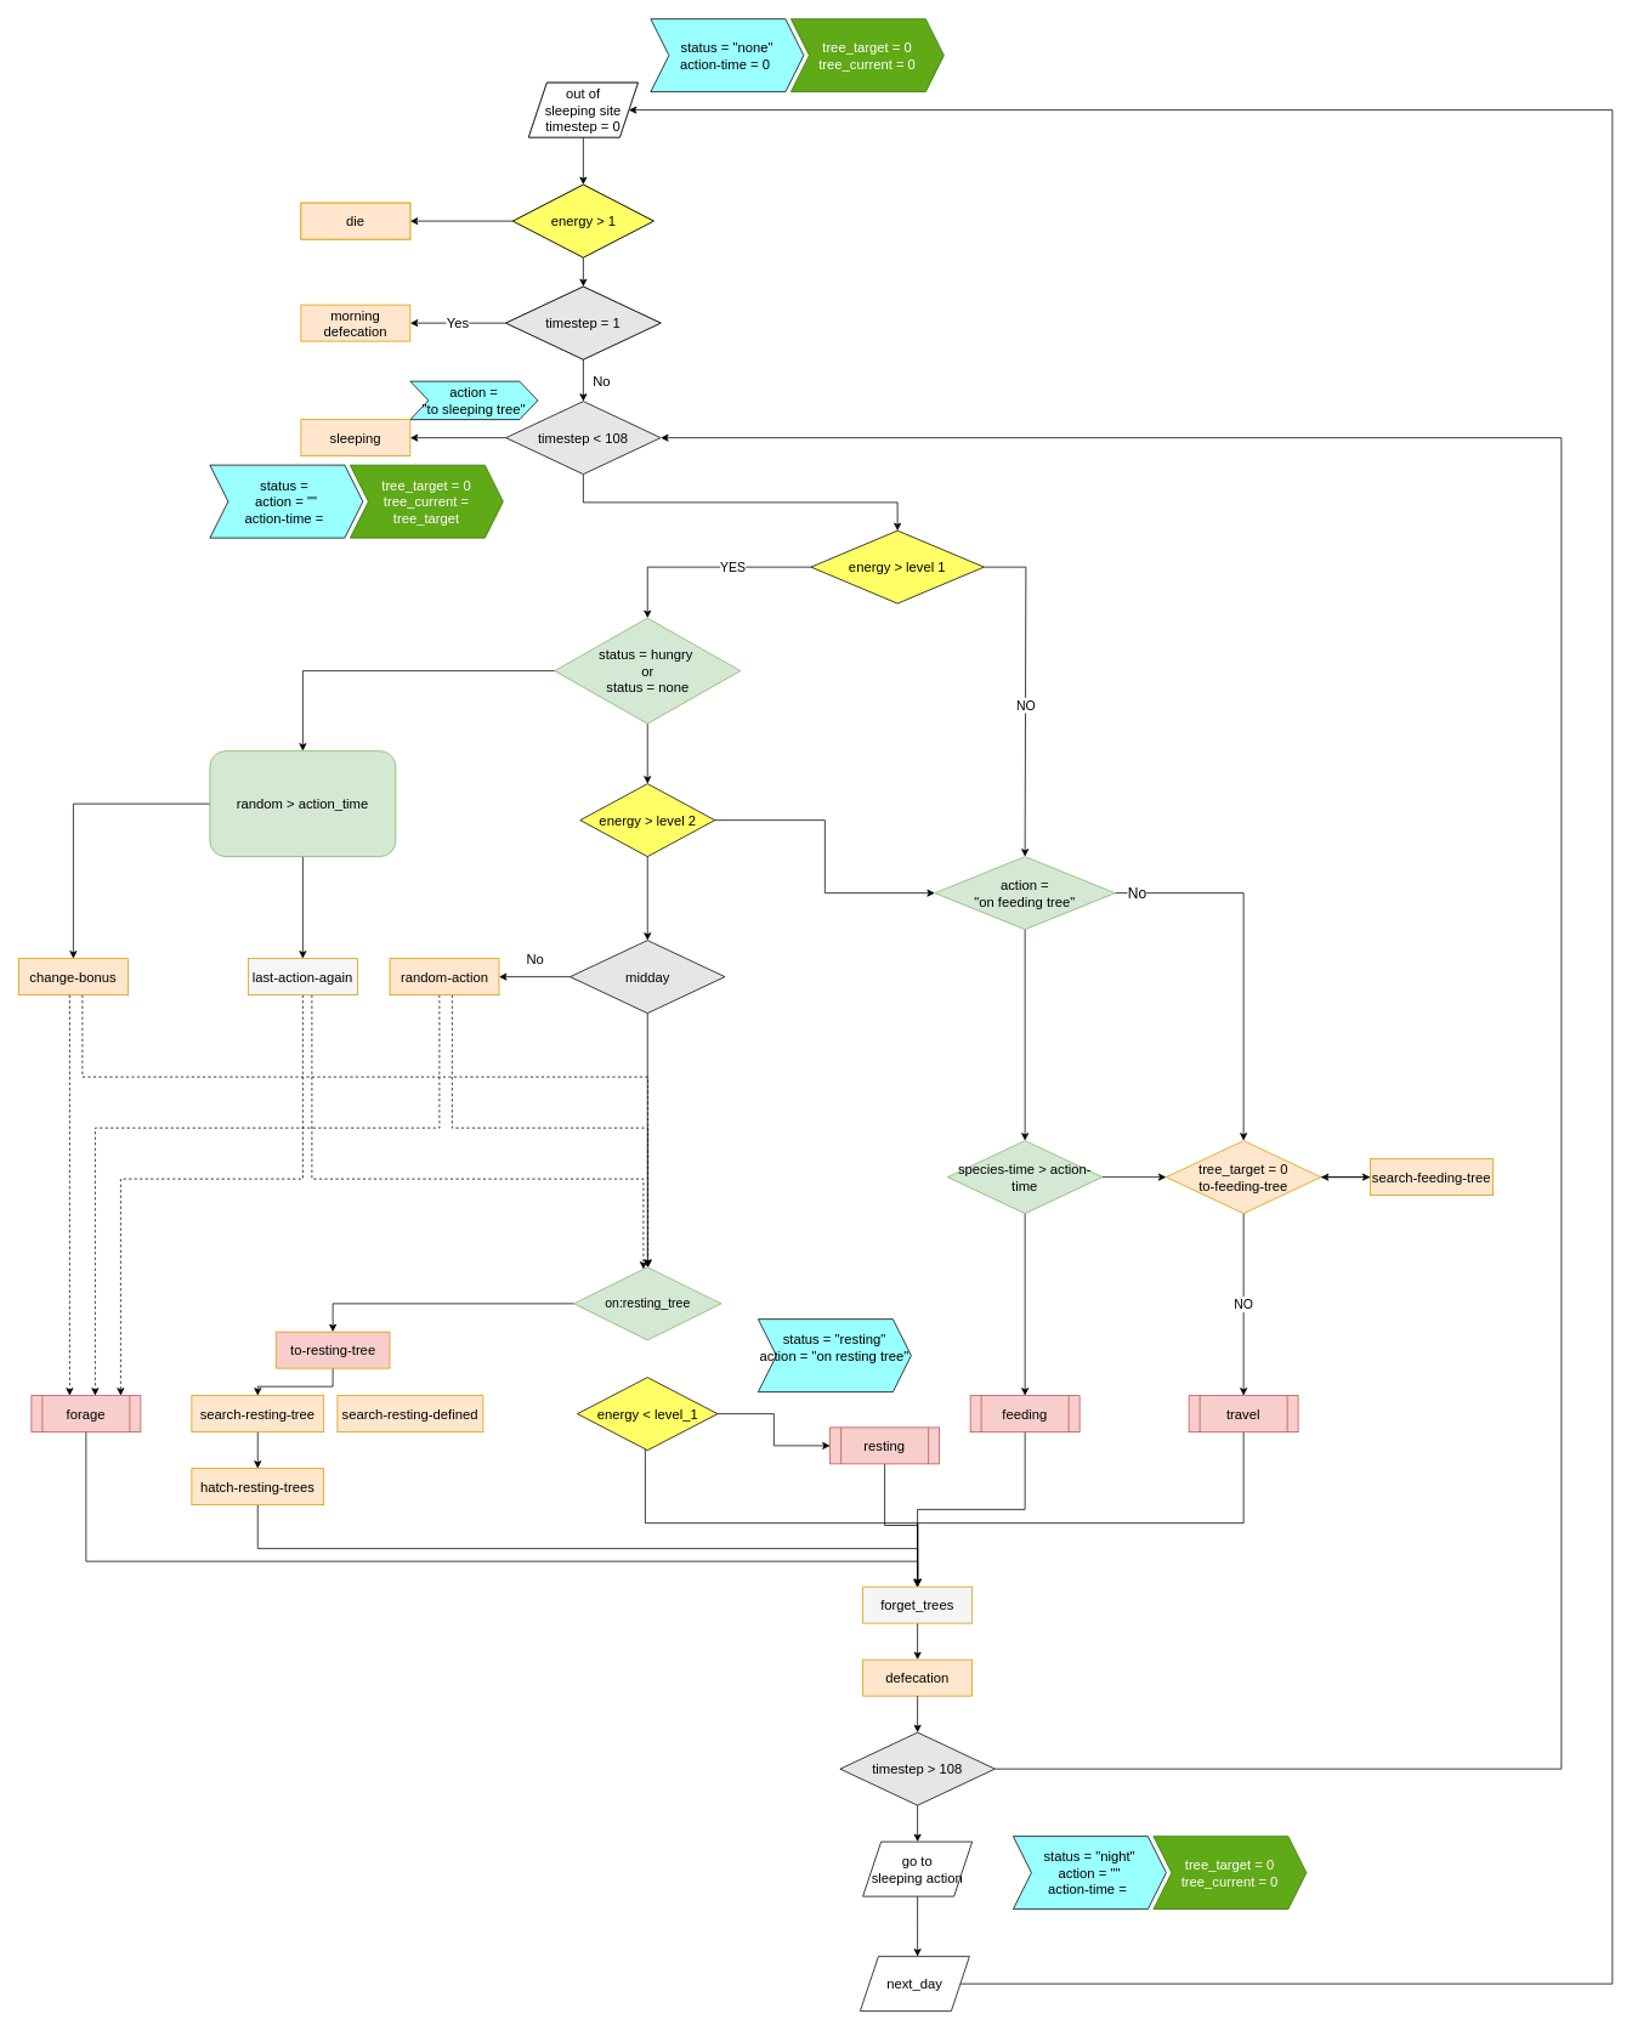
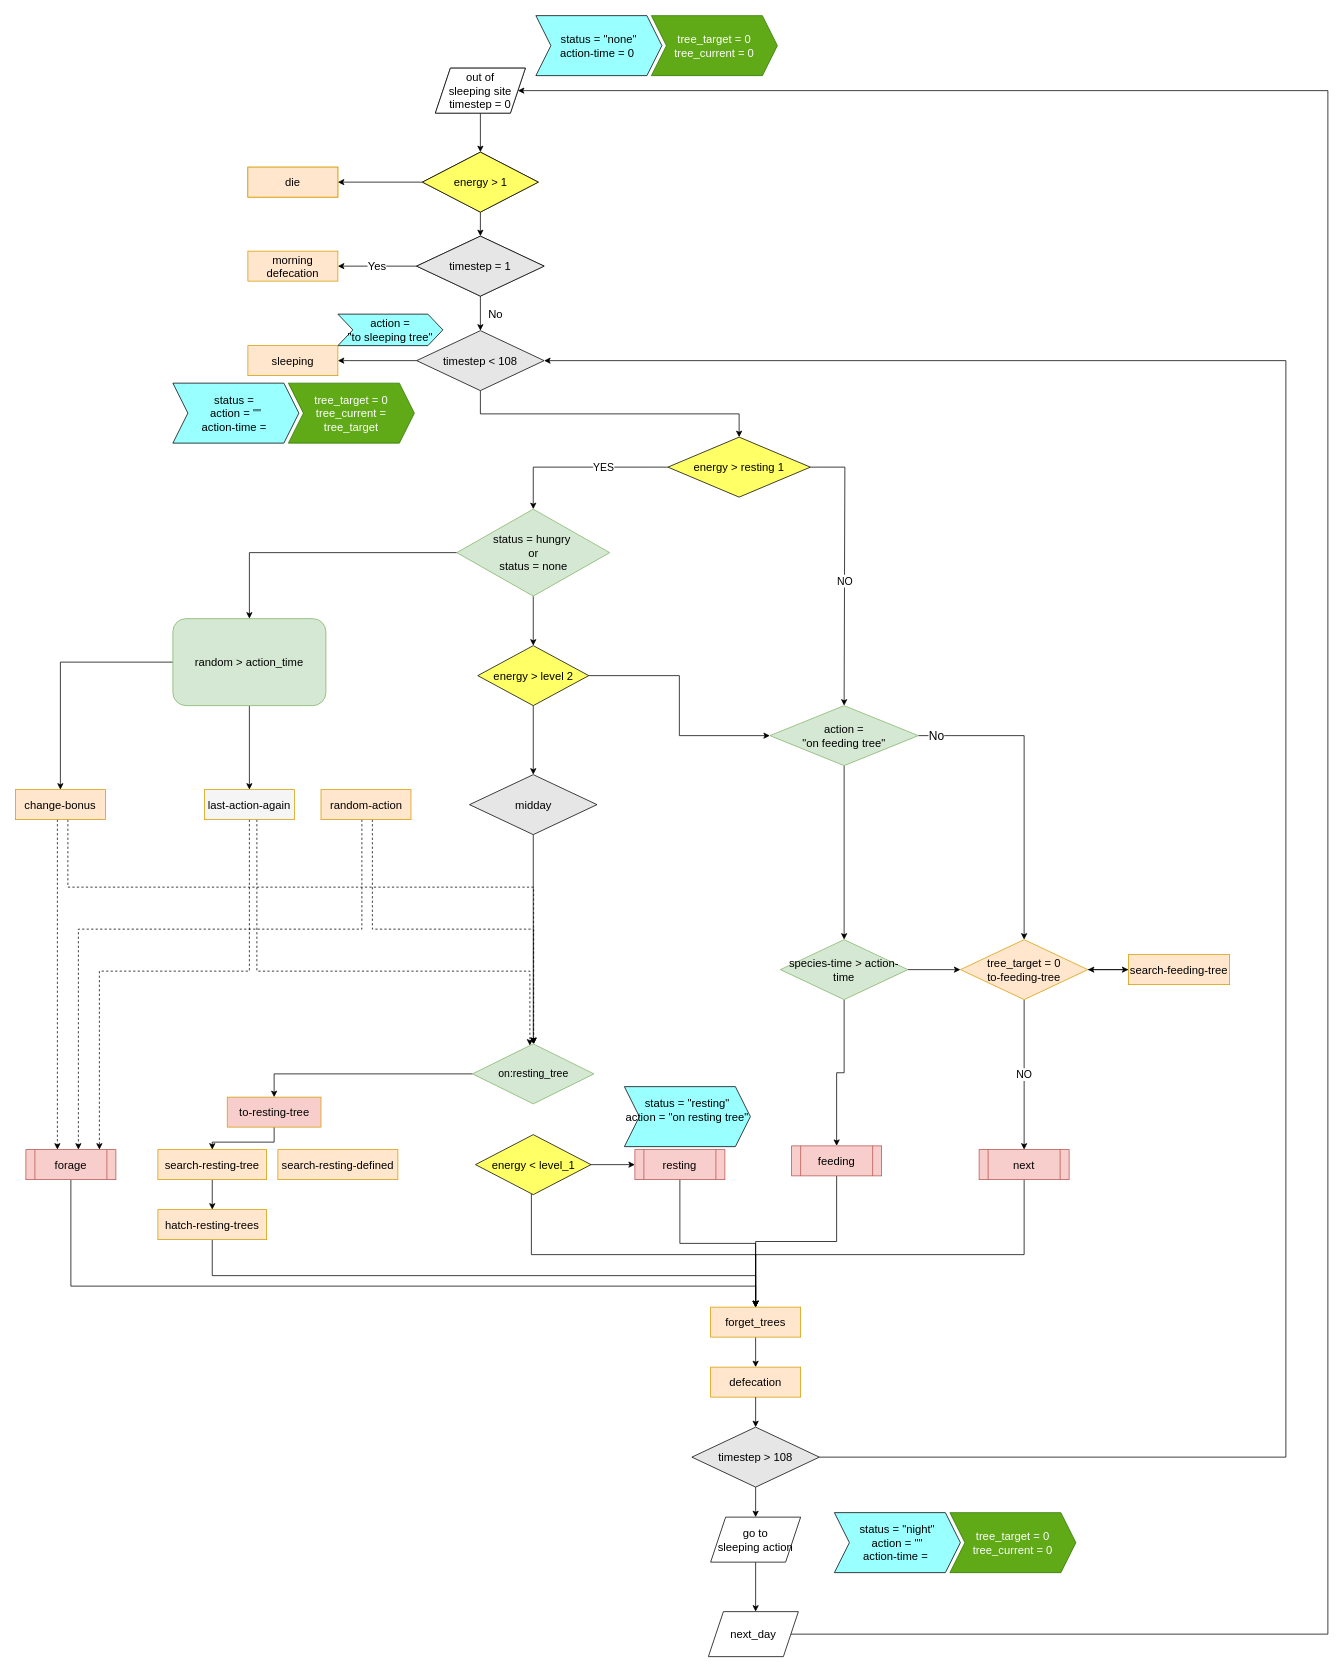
- <mxCell id="73" value="&lt;span style=&quot;font-family: &amp;#34;helvetica&amp;#34; ; font-size: 15px&quot;&gt;energy &amp;gt; level 1&lt;/span&gt;" style="rhombus;whiteSpace=wrap;html=1;fontSize=15;fillColor=#FFFF66;" parent="13" vertex="1"><mxGeometry x="890" y="582" width="190" height="80" as="geometry" /></mxCell>
+ <mxCell id="73" value="&lt;span style=&quot;font-family: &amp;#34;helvetica&amp;#34; ; font-size: 15px&quot;&gt;energy &amp;gt; resting 1&lt;/span&gt;" style="rhombus;whiteSpace=wrap;html=1;fontSize=15;fillColor=#FFFF66;" parent="13" vertex="1"><mxGeometry x="890" y="582" width="190" height="80" as="geometry" /></mxCell>
- <mxCell id="19" value="No" style="edgeStyle=orthogonalEdgeStyle;rounded=0;orthogonalLoop=1;jettySize=auto;html=1;fontSize=15;" parent="13" source="21" target="30" edge="1"><mxGeometry y="-20" relative="1" as="geometry"><mxPoint as="offset" /></mxGeometry></mxCell>
- <mxCell id="25" value="feeding" style="shape=process;whiteSpace=wrap;html=1;backgroundOutline=1;fillColor=#f8cecc;strokeColor=#b85450;fontSize=15;" parent="13" vertex="1"><mxGeometry x="1065" y="1532" width="120" height="40" as="geometry" /></mxCell>
+ <mxCell id="25" value="feeding" style="shape=process;whiteSpace=wrap;html=1;backgroundOutline=1;fillColor=#f8cecc;strokeColor=#b85450;fontSize=15;" parent="13" vertex="1"><mxGeometry x="1055" y="1527" width="120" height="40" as="geometry" /></mxCell>
- <mxCell id="27" value="travel" style="shape=process;whiteSpace=wrap;html=1;backgroundOutline=1;fillColor=#f8cecc;strokeColor=#b85450;fontSize=15;" parent="13" vertex="1"><mxGeometry x="1305" y="1532" width="120" height="40" as="geometry" /></mxCell>
+ <mxCell id="27" value="next" style="shape=process;whiteSpace=wrap;html=1;backgroundOutline=1;fillColor=#f8cecc;strokeColor=#b85450;fontSize=15;" parent="13" vertex="1"><mxGeometry x="1305" y="1532" width="120" height="40" as="geometry" /></mxCell>
- <mxCell id="23" value="resting" style="shape=process;whiteSpace=wrap;html=1;backgroundOutline=1;fillColor=#f8cecc;strokeColor=#b85450;fontSize=15;" parent="13" vertex="1"><mxGeometry x="911" y="1567" width="120" height="40" as="geometry" /></mxCell>
+ <mxCell id="23" value="resting" style="shape=process;whiteSpace=wrap;html=1;backgroundOutline=1;fillColor=#f8cecc;strokeColor=#b85450;fontSize=15;" parent="13" vertex="1"><mxGeometry x="846" y="1532" width="120" height="40" as="geometry" /></mxCell>
- <mxCell id="67" value="forget_trees" style="rounded=0;whiteSpace=wrap;html=1;fillColor=#f5f5f5;strokeColor=#d79b00;fontSize=15;" parent="13" vertex="1"><mxGeometry x="947" y="1742" width="120" height="40" as="geometry" /></mxCell>
+ <mxCell id="67" value="forget_trees" style="rounded=0;whiteSpace=wrap;html=1;fillColor=#ffe6cc;strokeColor=#d79b00;fontSize=15;" parent="13" vertex="1"><mxGeometry x="947" y="1742" width="120" height="40" as="geometry" /></mxCell>
